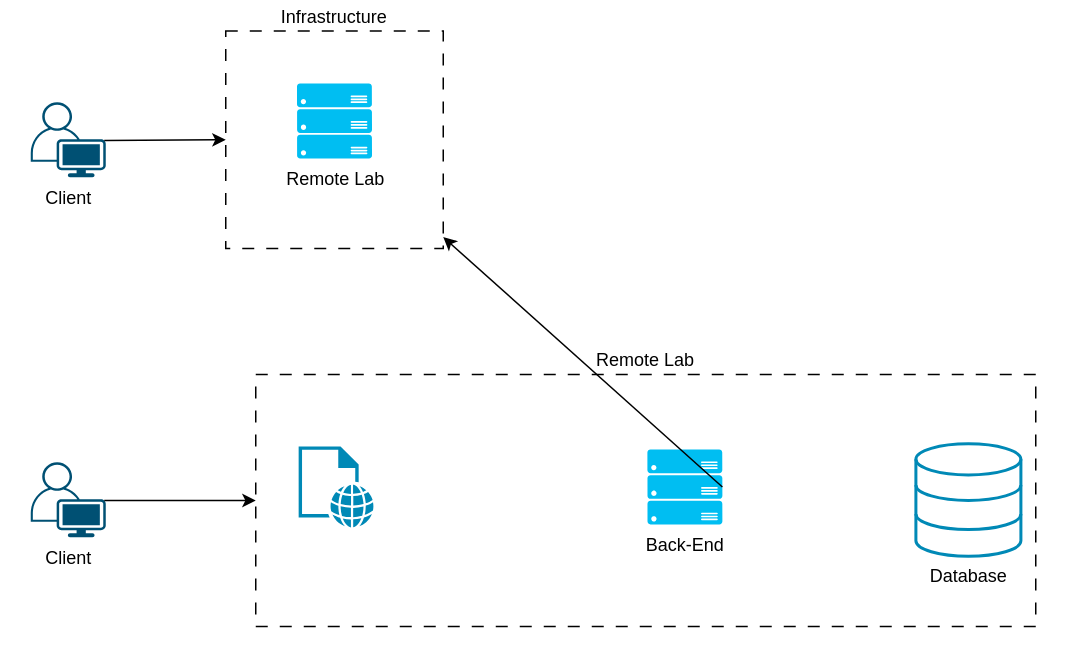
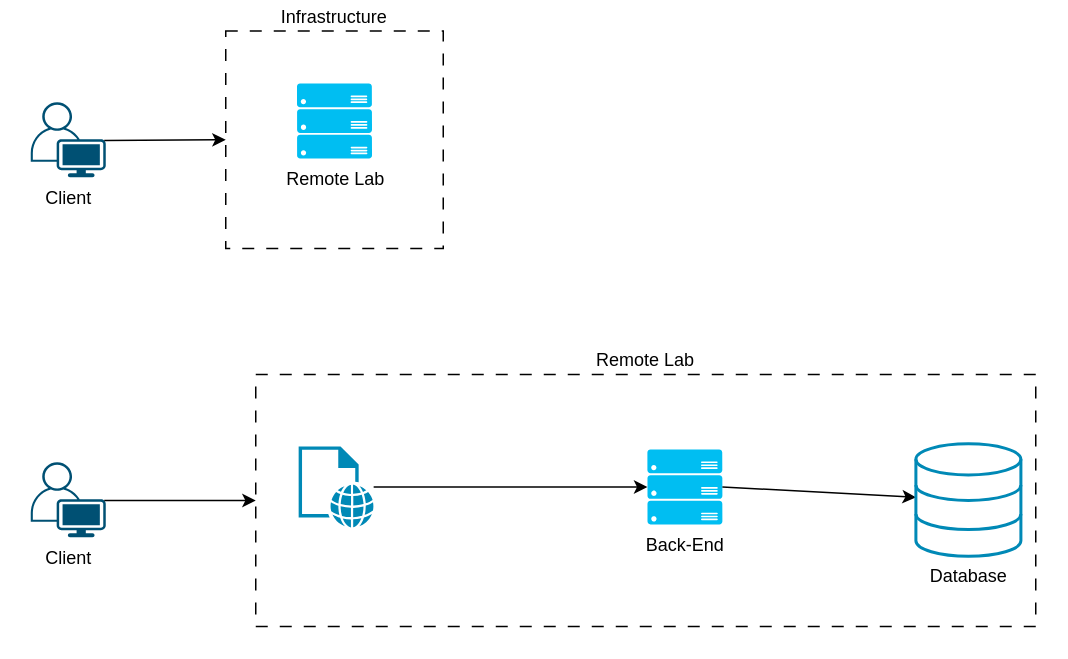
- <mxCell id="10" value="" style="endArrow=classic;html=1;exitX=1;exitY=0.5;exitDx=0;exitDy=0;exitPerimeter=0;" edge="1" parent="1" source="9" target="4"><mxGeometry width="50" height="50" relative="1" as="geometry"><mxPoint x="496.1" y="323.98" as="sourcePoint" /><mxPoint x="591.1" y="321.48" as="targetPoint" /></mxGeometry></mxCell>
+ <mxCell id="10" value="" style="endArrow=classic;html=1;exitX=1;exitY=0.5;exitDx=0;exitDy=0;exitPerimeter=0;" edge="1" parent="1" source="9" target="11"><mxGeometry width="50" height="50" relative="1" as="geometry"><mxPoint x="496.1" y="323.98" as="sourcePoint" /><mxPoint x="591.1" y="321.48" as="targetPoint" /></mxGeometry></mxCell>
+ <mxCell id="13" value="" style="endArrow=classic;html=1;entryX=0;entryY=0.5;entryDx=0;entryDy=0;entryPerimeter=0;" edge="1" parent="1" source="12" target="9"><mxGeometry width="50" height="50" relative="1" as="geometry"><mxPoint x="361.1" y="331.48" as="sourcePoint" /><mxPoint x="209.1" y="335.48" as="targetPoint" /></mxGeometry></mxCell>
